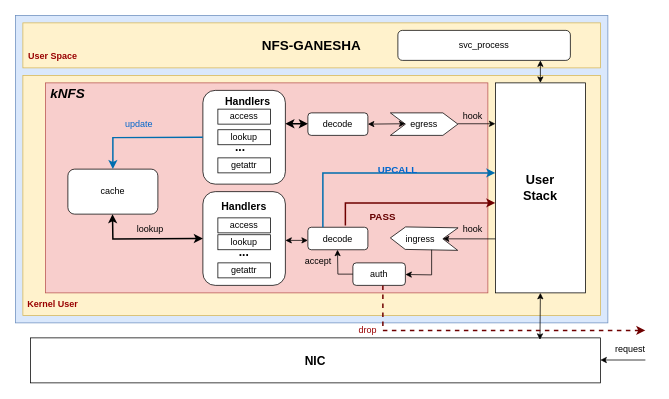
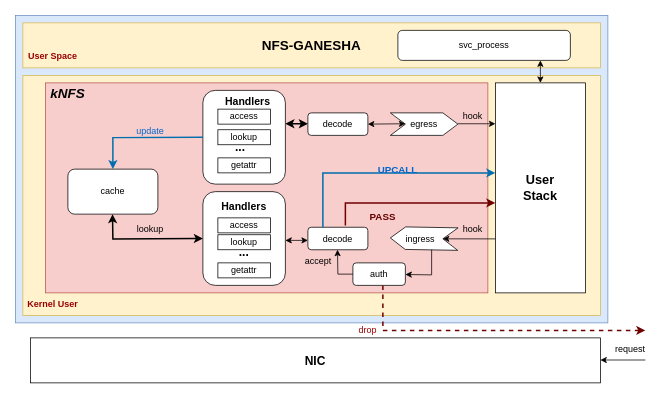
- <mxCell id="37" value="&lt;font&gt;update&lt;/font&gt;" style="text;html=1;strokeColor=none;fillColor=none;align=center;verticalAlign=middle;whiteSpace=wrap;rounded=0;fontColor=#0066CC;" parent="1" vertex="1"><mxGeometry x="155" y="150" width="60" height="30" as="geometry" /></mxCell>
+ <mxCell id="37" value="&lt;font&gt;update&lt;/font&gt;" style="text;html=1;strokeColor=none;fillColor=none;align=center;verticalAlign=middle;whiteSpace=wrap;rounded=0;fontColor=#0066CC;" parent="1" vertex="1"><mxGeometry x="170" y="160" width="60" height="30" as="geometry" /></mxCell>
- <mxCell id="21" value="" style="endArrow=classic;startArrow=classic;html=1;rounded=0;exitX=0.894;exitY=0.043;exitDx=0;exitDy=0;exitPerimeter=0;entryX=0.5;entryY=1;entryDx=0;entryDy=0;" parent="1" source="3" target="10" edge="1"><mxGeometry width="50" height="50" relative="1" as="geometry"><mxPoint x="719.5" y="430" as="sourcePoint" /><mxPoint x="720" y="400" as="targetPoint" /></mxGeometry></mxCell>
